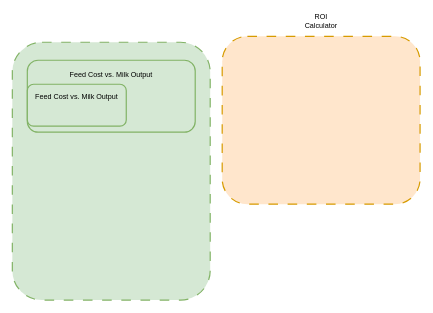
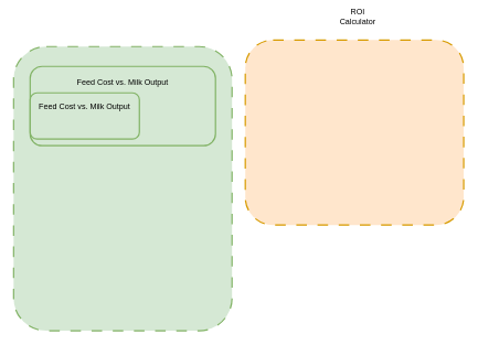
- <mxCell id="3" value="ROI Calculator" style="text;html=1;align=center;verticalAlign=middle;whiteSpace=wrap;rounded=0;" vertex="1" parent="1"><mxGeometry x="505" y="20" width="60" height="30" as="geometry" /></mxCell>
+ <mxCell id="3" value="ROI Calculator" style="text;html=1;align=center;verticalAlign=middle;whiteSpace=wrap;rounded=0;" vertex="1" parent="1"><mxGeometry x="510" y="10" width="60" height="30" as="geometry" /></mxCell>
